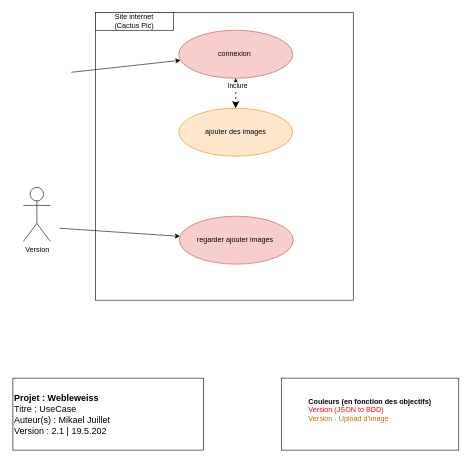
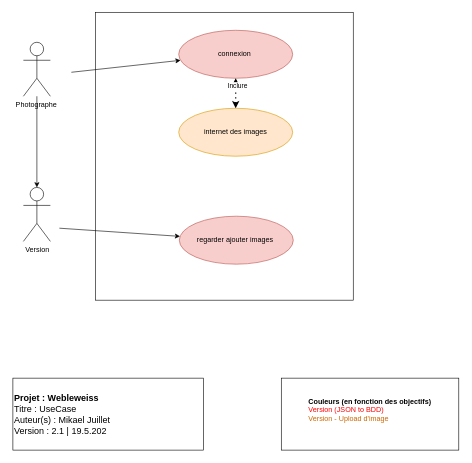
- <mxCell id="15" value="Site internet &lt;br&gt;(Cactus Pic)" style="rounded=0;whiteSpace=wrap;html=1;" vertex="1" parent="1"><mxGeometry x="158" y="20" width="130" height="30" as="geometry" /></mxCell>
+ <mxCell id="4" value="Photographe&amp;nbsp;" style="shape=umlActor;verticalLabelPosition=bottom;verticalAlign=top;html=1;outlineConnect=0;" parent="1" vertex="1"><mxGeometry x="38" y="70" width="45" height="90" as="geometry" /></mxCell>
+ <mxCell id="3" value="" style="edgeStyle=orthogonalEdgeStyle;rounded=0;orthogonalLoop=1;jettySize=auto;html=1;" parent="1" source="4" target="5" edge="1"><mxGeometry relative="1" as="geometry" /></mxCell>
- <mxCell id="12" value="ajouter des images" style="ellipse;whiteSpace=wrap;html=1;fillColor=#ffe6cc;strokeColor=#d79b00;" vertex="1" parent="1"><mxGeometry x="297" y="180" width="190" height="80" as="geometry" /></mxCell>
+ <mxCell id="12" value="internet des images" style="ellipse;whiteSpace=wrap;html=1;fillColor=#ffe6cc;strokeColor=#d79b00;" vertex="1" parent="1"><mxGeometry x="297" y="180" width="190" height="80" as="geometry" /></mxCell>
